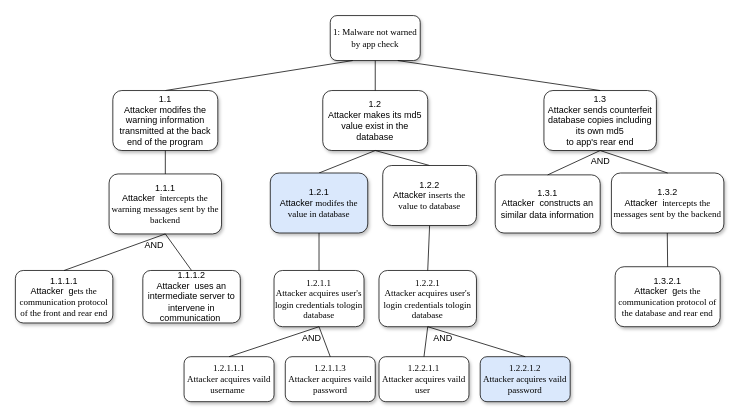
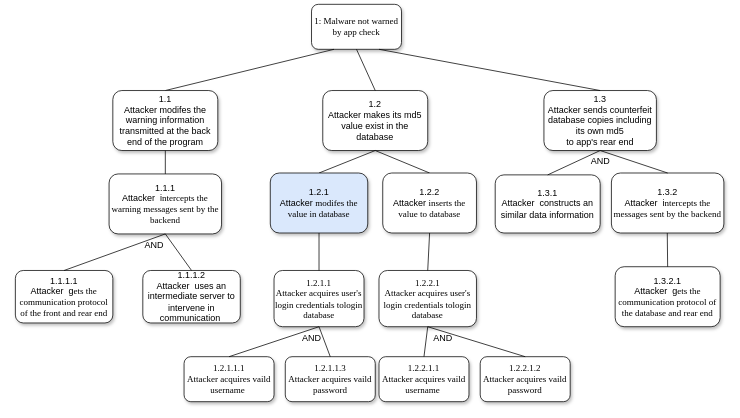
- <mxCell id="7" value="1: Malware not warned by app check" style="whiteSpace=wrap;html=1;rounded=1;shadow=1;labelBackgroundColor=none;strokeWidth=1;fontFamily=Verdana;fontSize=12;align=center;" parent="1" vertex="1"><mxGeometry x="440" y="20" width="120" height="60" as="geometry" /></mxCell>
+ <mxCell id="7" value="1: Malware not warned by app check" style="whiteSpace=wrap;html=1;rounded=1;shadow=1;labelBackgroundColor=none;strokeWidth=1;fontFamily=Verdana;fontSize=12;align=center;" parent="1" vertex="1"><mxGeometry x="415" y="5" width="120" height="60" as="geometry" /></mxCell>
- <mxCell id="40" value="&lt;span style=&quot;font-family: Helvetica; text-align: left;&quot;&gt;1.2.2&lt;br&gt;Attacker&amp;nbsp;&lt;/span&gt;inserts the value to database" style="whiteSpace=wrap;html=1;rounded=1;shadow=1;labelBackgroundColor=none;strokeWidth=1;fontFamily=Verdana;fontSize=12;align=center;" parent="1" vertex="1"><mxGeometry x="510" y="220" width="125" height="80" as="geometry" /></mxCell>
+ <mxCell id="40" value="&lt;span style=&quot;font-family: Helvetica; text-align: left;&quot;&gt;1.2.2&lt;br&gt;Attacker&amp;nbsp;&lt;/span&gt;inserts the value to database" style="whiteSpace=wrap;html=1;rounded=1;shadow=1;labelBackgroundColor=none;strokeWidth=1;fontFamily=Verdana;fontSize=12;align=center;" parent="1" vertex="1"><mxGeometry x="510" y="230" width="125" height="80" as="geometry" /></mxCell>
- <mxCell id="25" value="1.2.2.1.1&lt;br&gt;Attacker acquires vaild user&amp;nbsp;" style="whiteSpace=wrap;html=1;rounded=1;shadow=1;labelBackgroundColor=none;strokeWidth=1;fontFamily=Verdana;fontSize=12;align=center;" parent="1" vertex="1"><mxGeometry x="505" y="475" width="120" height="60" as="geometry" /></mxCell>
+ <mxCell id="25" value="1.2.2.1.1&lt;br&gt;Attacker acquires vaild username&amp;nbsp;" style="whiteSpace=wrap;html=1;rounded=1;shadow=1;labelBackgroundColor=none;strokeWidth=1;fontFamily=Verdana;fontSize=12;align=center;" parent="1" vertex="1"><mxGeometry x="505" y="475" width="120" height="60" as="geometry" /></mxCell>
- <mxCell id="27" value="1.2.2.1.2&lt;br&gt;Attacker acquires vaild password" style="whiteSpace=wrap;html=1;rounded=1;shadow=1;labelBackgroundColor=none;strokeWidth=1;fontFamily=Verdana;fontSize=12;align=center;fillColor=#dae8fc;" parent="1" vertex="1"><mxGeometry x="640" y="475" width="120" height="60" as="geometry" /></mxCell>
+ <mxCell id="27" value="1.2.2.1.2&lt;br&gt;Attacker acquires vaild password" style="whiteSpace=wrap;html=1;rounded=1;shadow=1;labelBackgroundColor=none;strokeWidth=1;fontFamily=Verdana;fontSize=12;align=center;" parent="1" vertex="1"><mxGeometry x="640" y="475" width="120" height="60" as="geometry" /></mxCell>
